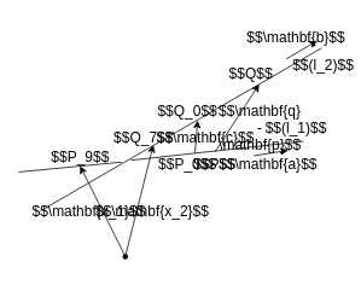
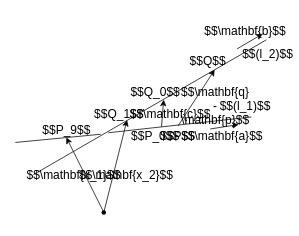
- <mxCell id="25" value="$$Q_7$$" style="text;strokeColor=none;align=center;fillColor=none;html=1;verticalAlign=middle;whiteSpace=wrap;rounded=0;fontSize=16;" vertex="1" parent="1"><mxGeometry x="138" y="131.68" width="41" height="40" as="geometry" /></mxCell>
+ <mxCell id="25" value="$$Q_1$$" style="text;strokeColor=none;align=center;fillColor=none;html=1;verticalAlign=middle;whiteSpace=wrap;rounded=0;fontSize=16;" vertex="1" parent="1"><mxGeometry x="138" y="131.68" width="41" height="40" as="geometry" /></mxCell>
